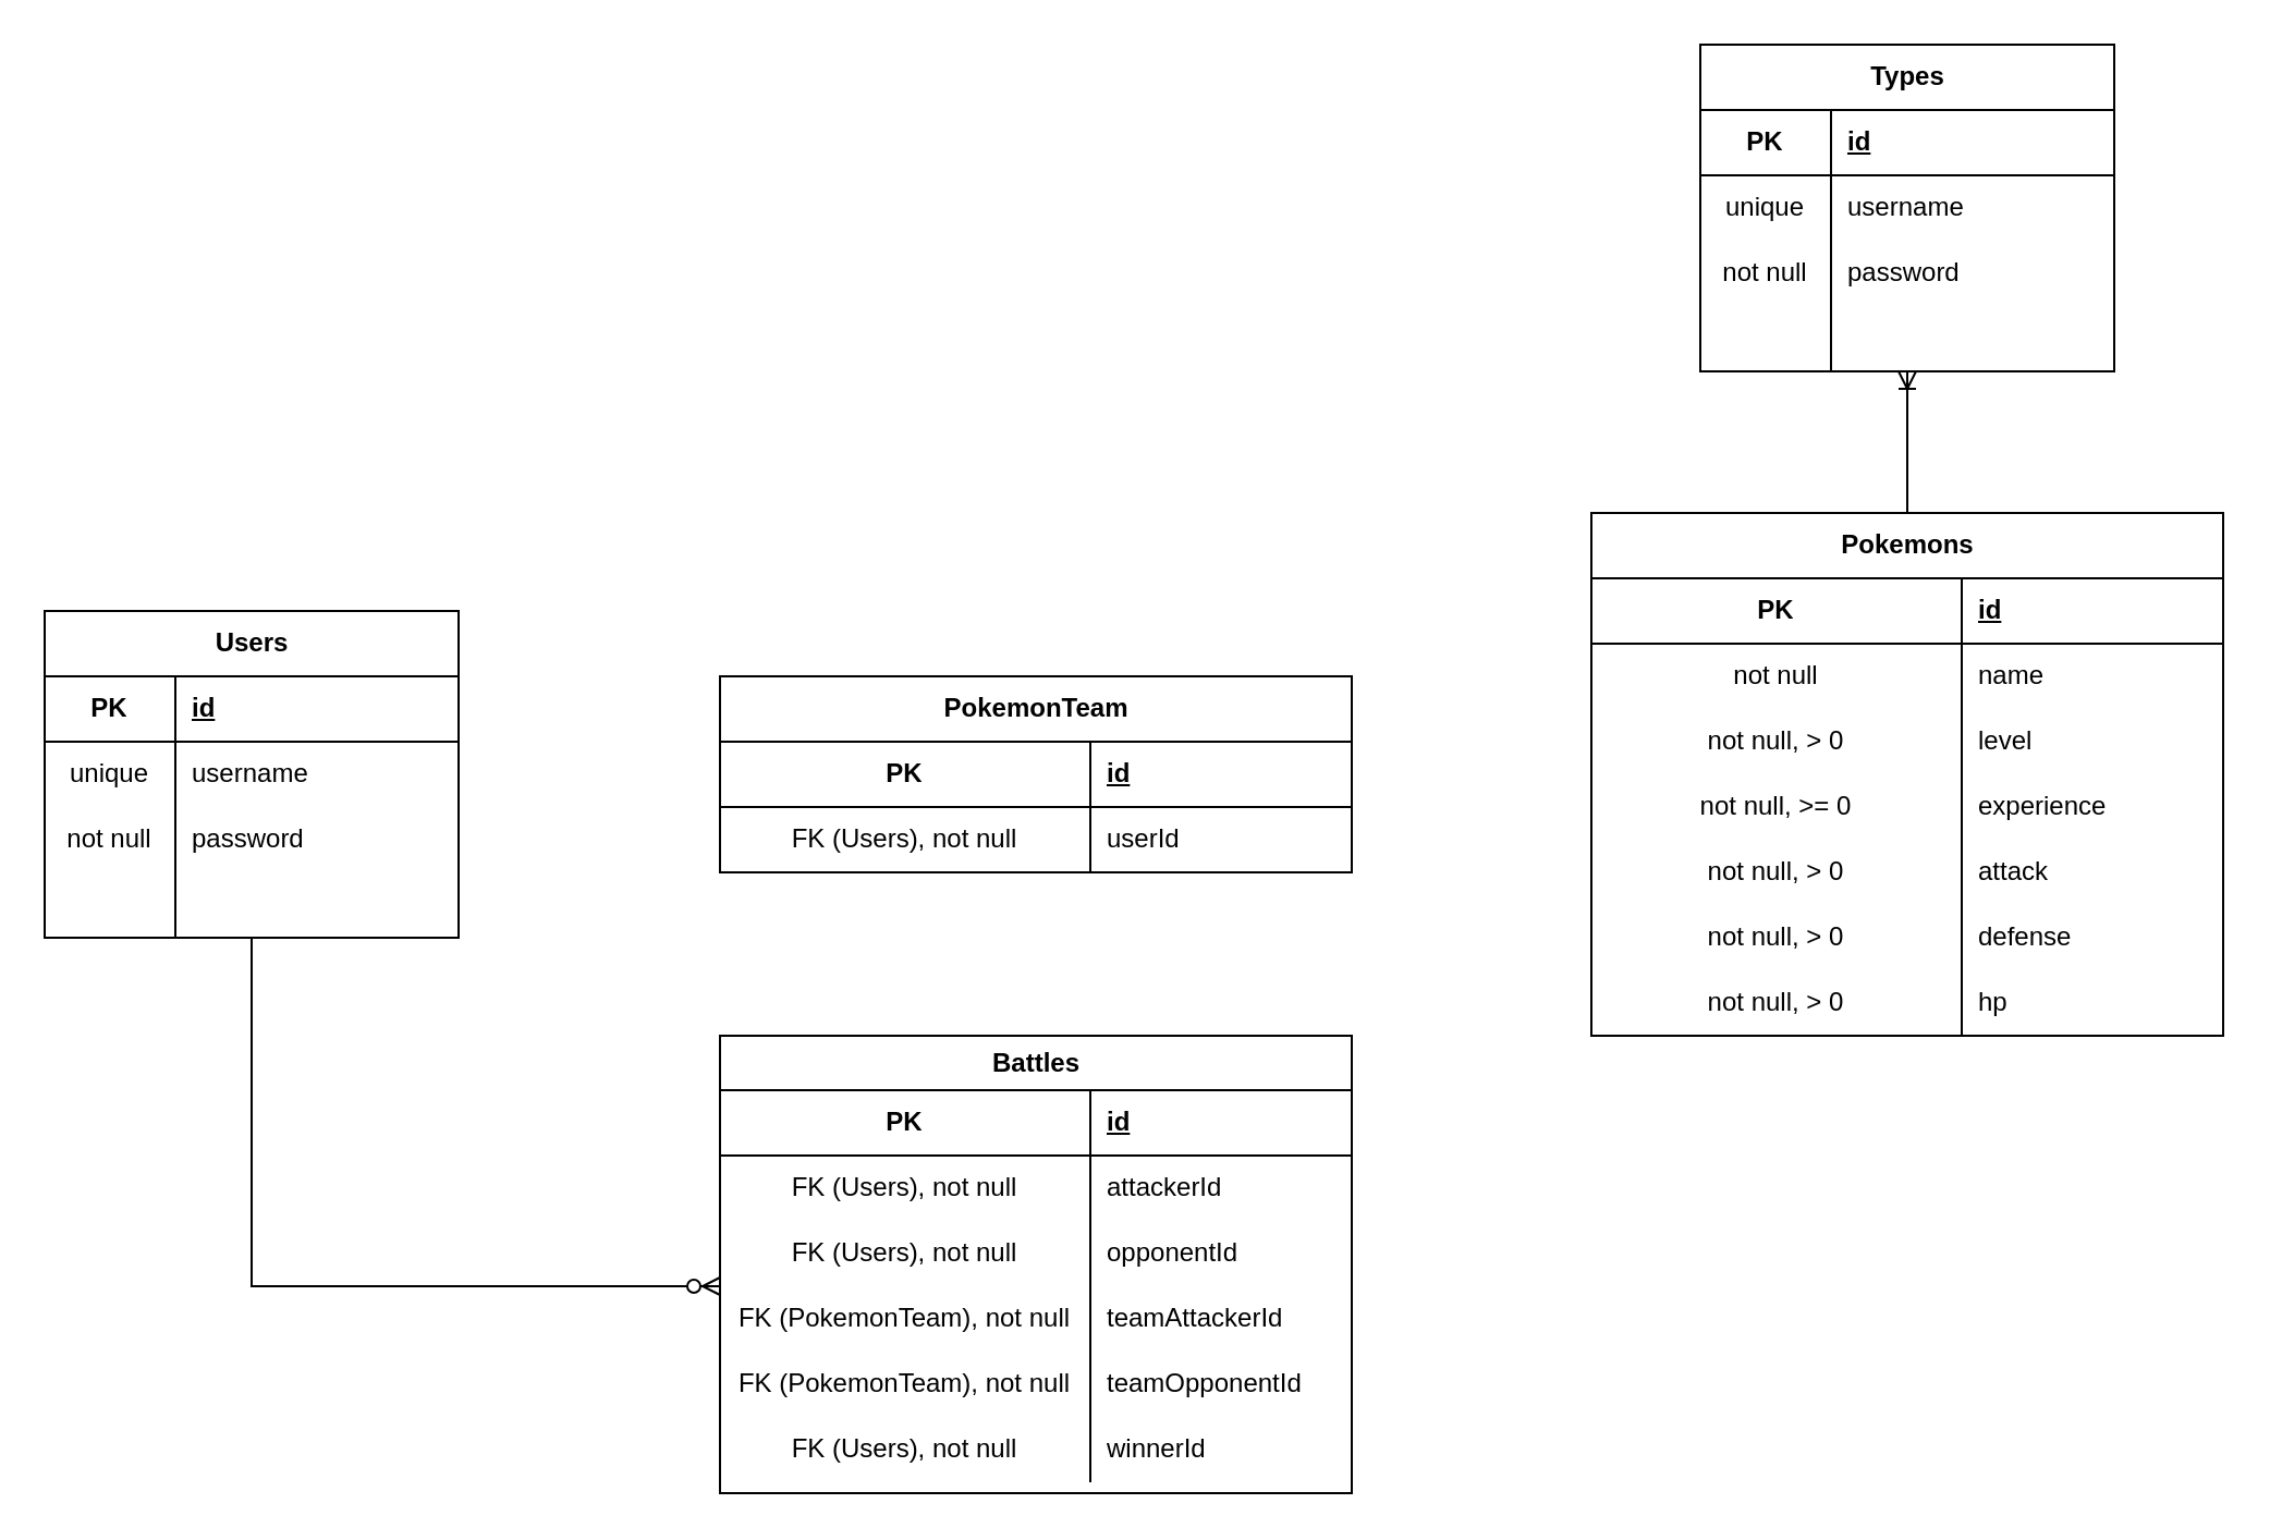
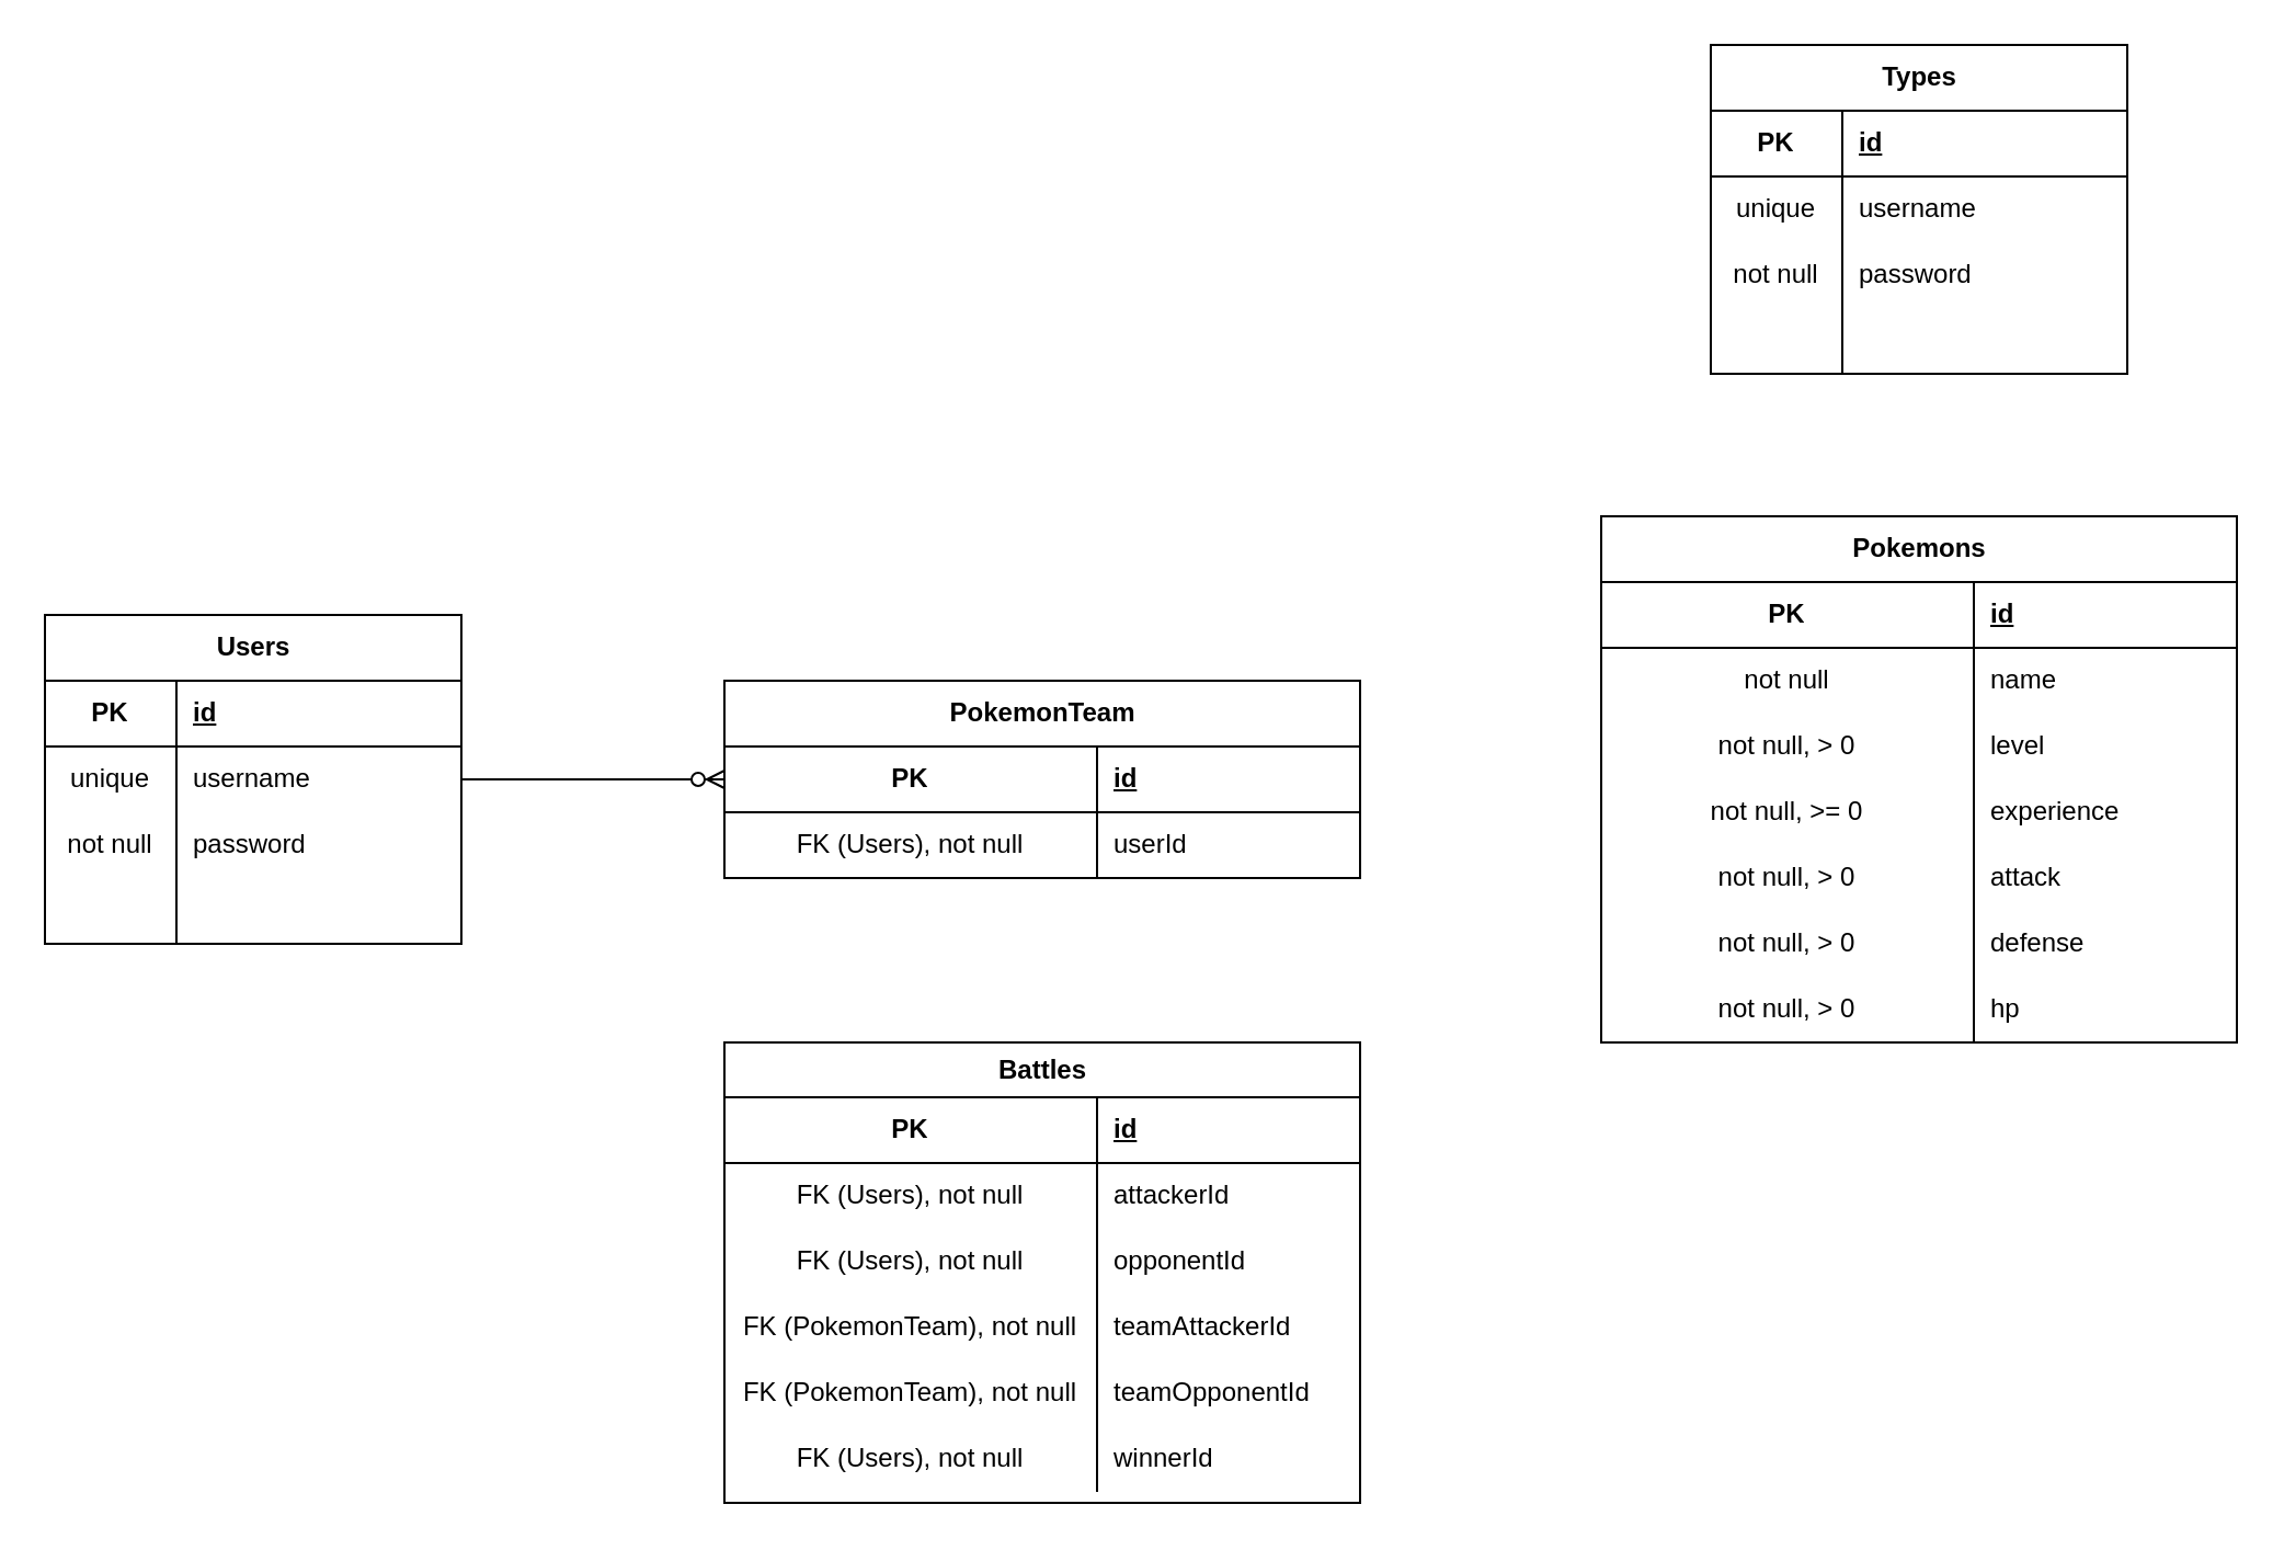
- <mxCell id="78" value="" style="edgeStyle=orthogonalEdgeStyle;fontSize=12;html=1;endArrow=ERoneToMany;rounded=0;" edge="1" parent="1" source="41" target="63"><mxGeometry width="100" height="100" relative="1" as="geometry"><mxPoint x="560" y="530" as="sourcePoint" /><mxPoint x="520" y="659" as="targetPoint" /></mxGeometry></mxCell>
+ <mxCell id="76" value="" style="edgeStyle=entityRelationEdgeStyle;fontSize=12;html=1;endArrow=ERzeroToMany;endFill=1;rounded=0;" edge="1" parent="1" source="2" target="34"><mxGeometry width="100" height="100" relative="1" as="geometry"><mxPoint x="330" y="390" as="sourcePoint" /><mxPoint x="430" y="290" as="targetPoint" /></mxGeometry></mxCell>
- <mxCell id="77" value="" style="fontSize=12;html=1;endArrow=ERzeroToMany;endFill=1;jumpStyle=none;rounded=0;strokeColor=default;edgeStyle=orthogonalEdgeStyle;" edge="1" parent="1" source="2" target="15"><mxGeometry width="100" height="100" relative="1" as="geometry"><mxPoint x="100" y="445" as="sourcePoint" /><mxPoint x="90" y="620" as="targetPoint" /><Array as="points"><mxPoint x="115" y="590" /></Array></mxGeometry></mxCell>
